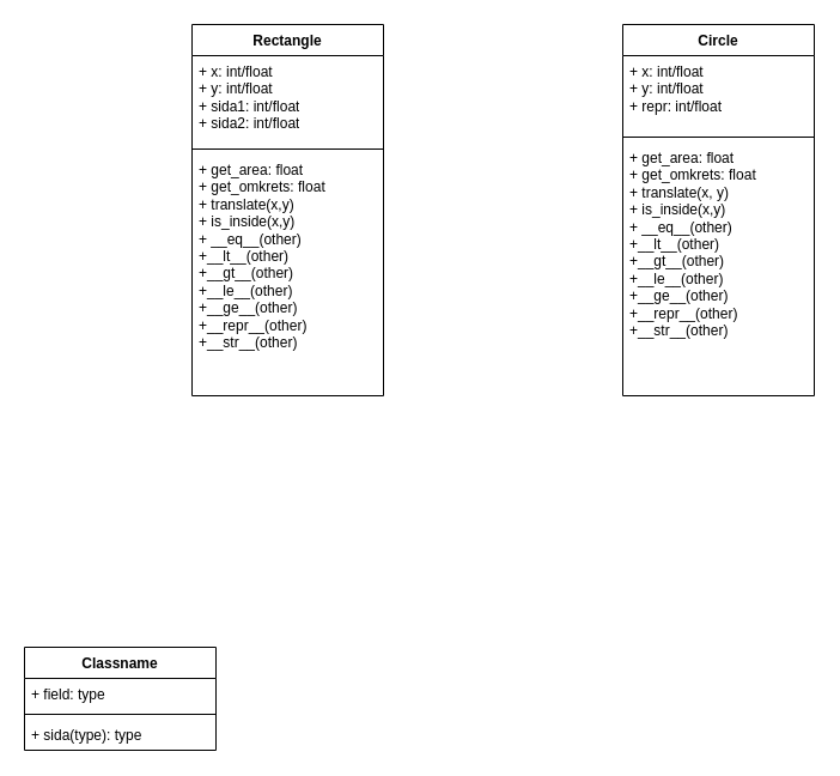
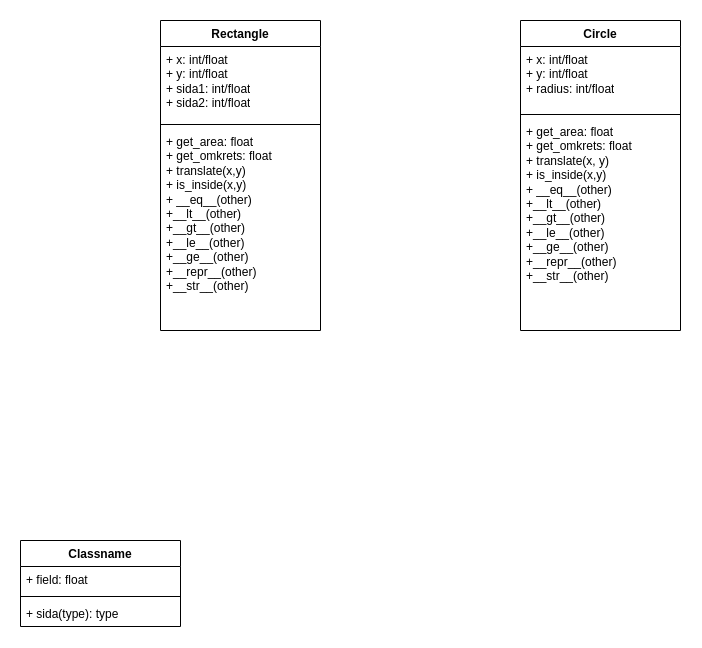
- <mxCell id="7" value="+ x: int/float&lt;br&gt;+ y: int/float&lt;br&gt;+ repr: int/float" style="text;strokeColor=none;fillColor=none;align=left;verticalAlign=top;spacingLeft=4;spacingRight=4;overflow=hidden;rotatable=0;points=[[0,0.5],[1,0.5]];portConstraint=eastwest;whiteSpace=wrap;html=1;" parent="6" vertex="1"><mxGeometry y="26" width="160" height="64" as="geometry" /></mxCell>
+ <mxCell id="7" value="+ x: int/float&lt;br&gt;+ y: int/float&lt;br&gt;+ radius: int/float" style="text;strokeColor=none;fillColor=none;align=left;verticalAlign=top;spacingLeft=4;spacingRight=4;overflow=hidden;rotatable=0;points=[[0,0.5],[1,0.5]];portConstraint=eastwest;whiteSpace=wrap;html=1;" parent="6" vertex="1"><mxGeometry y="26" width="160" height="64" as="geometry" /></mxCell>
- <mxCell id="11" value="+ field: type" style="text;strokeColor=none;fillColor=none;align=left;verticalAlign=top;spacingLeft=4;spacingRight=4;overflow=hidden;rotatable=0;points=[[0,0.5],[1,0.5]];portConstraint=eastwest;whiteSpace=wrap;html=1;" vertex="1" parent="10"><mxGeometry y="26" width="160" height="26" as="geometry" /></mxCell>
+ <mxCell id="11" value="+ field: float" style="text;strokeColor=none;fillColor=none;align=left;verticalAlign=top;spacingLeft=4;spacingRight=4;overflow=hidden;rotatable=0;points=[[0,0.5],[1,0.5]];portConstraint=eastwest;whiteSpace=wrap;html=1;" vertex="1" parent="10"><mxGeometry y="26" width="160" height="26" as="geometry" /></mxCell>
